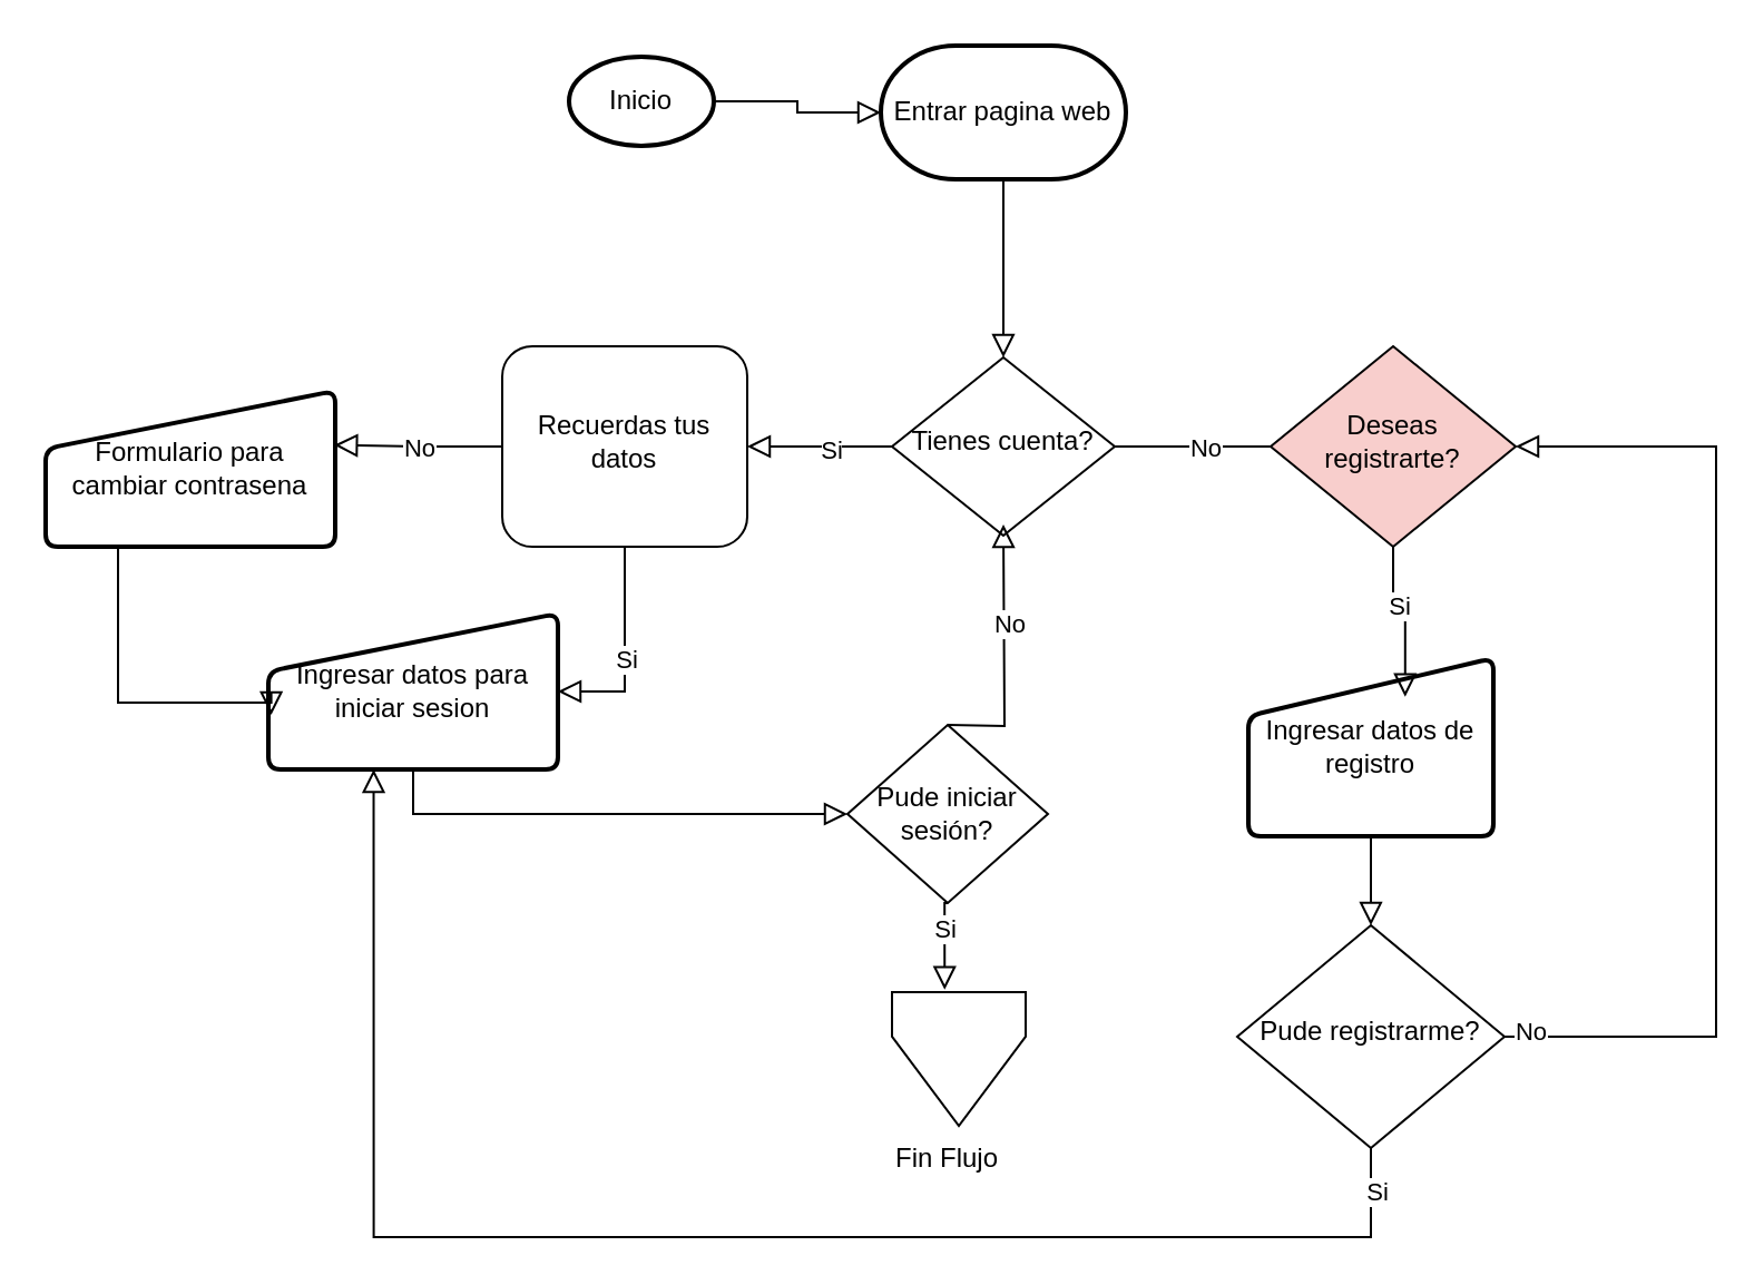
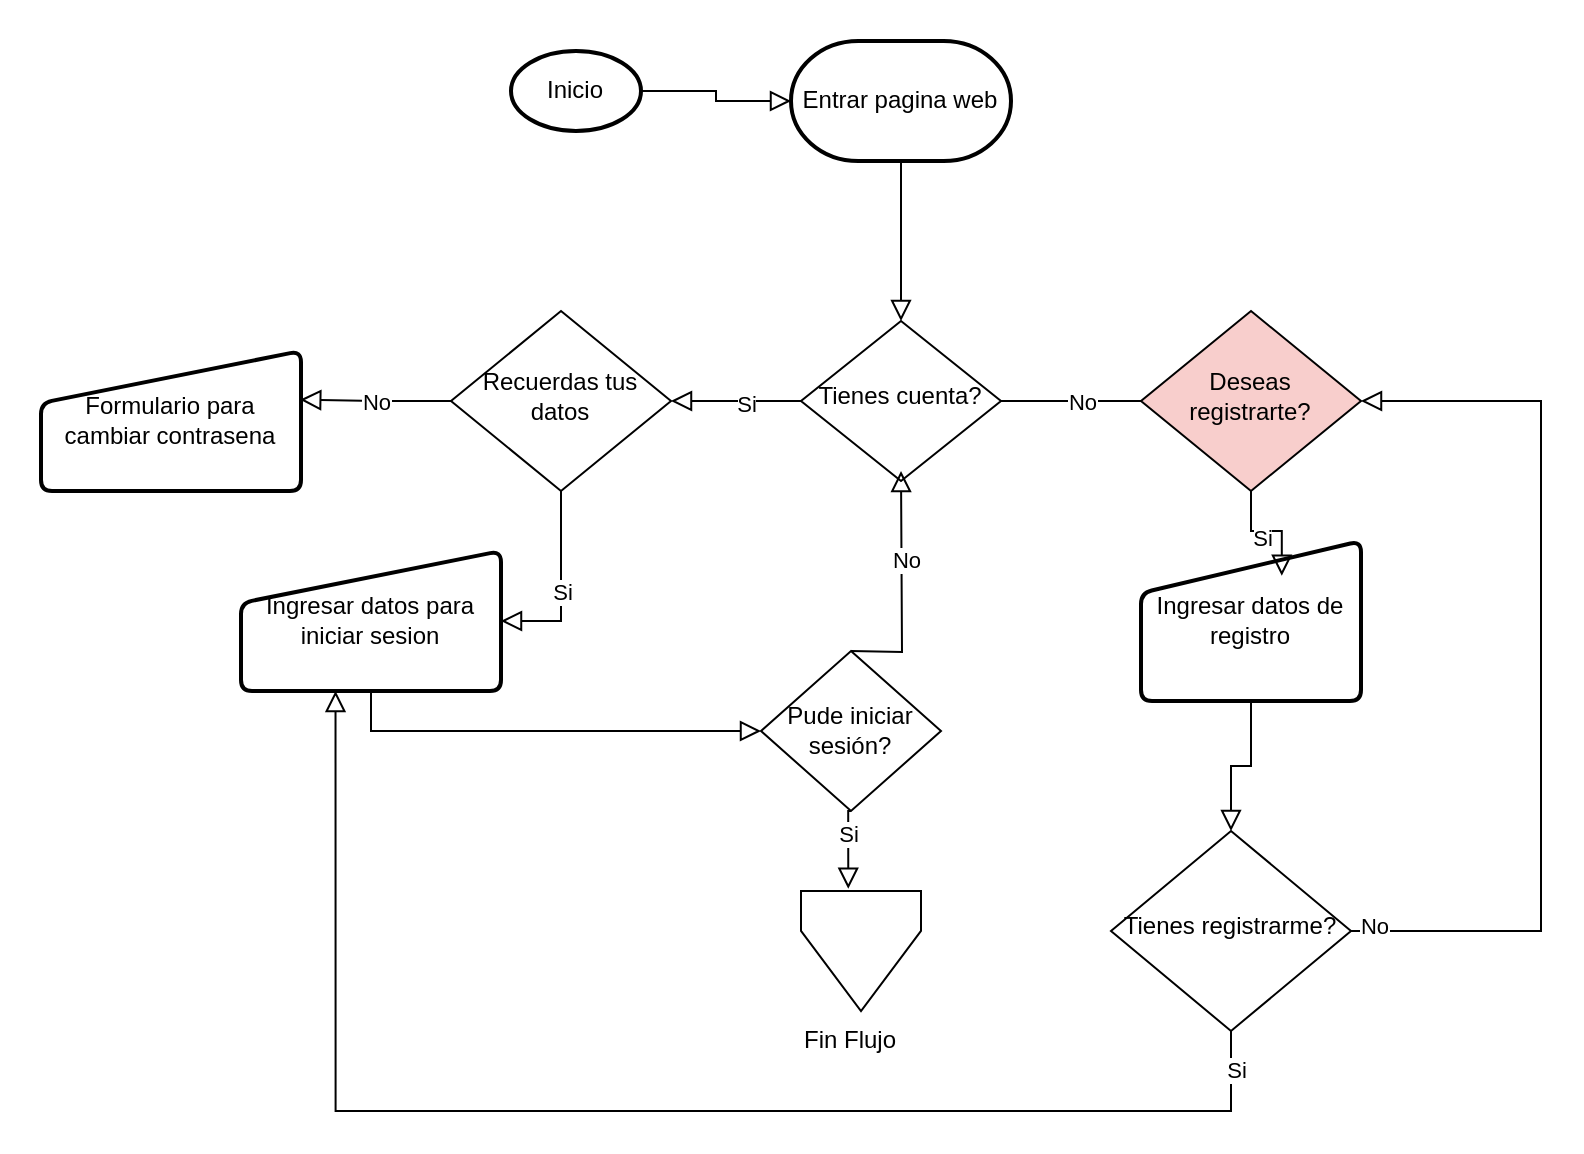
- <mxCell id="7" value="Recuerdas tus datos" style="whiteSpace=wrap;html=1;shadow=0;fontFamily=Helvetica;fontSize=12;align=center;strokeWidth=1;spacing=6;spacingTop=-4;rounded=1;" vertex="1" parent="1"><mxGeometry x="225" y="155" width="110" height="90" as="geometry" /></mxCell>
+ <mxCell id="7" value="Recuerdas tus datos" style="rhombus;whiteSpace=wrap;html=1;shadow=0;fontFamily=Helvetica;fontSize=12;align=center;strokeWidth=1;spacing=6;spacingTop=-4;" vertex="1" parent="1"><mxGeometry x="225" y="155" width="110" height="90" as="geometry" /></mxCell>
- <mxCell id="18" value="" style="rounded=0;html=1;jettySize=auto;orthogonalLoop=1;fontSize=11;endArrow=block;endFill=0;endSize=8;strokeWidth=1;shadow=0;labelBackgroundColor=none;edgeStyle=orthogonalEdgeStyle;exitX=0.25;exitY=1;exitDx=0;exitDy=0;entryX=0.01;entryY=0.65;entryDx=0;entryDy=0;entryPerimeter=0;" edge="1" parent="1" source="24" target="10"><mxGeometry relative="1" as="geometry"><mxPoint x="40" y="200" as="sourcePoint" /><mxPoint x="170" y="210" as="targetPoint" /><Array as="points"><mxPoint x="52" y="315" /><mxPoint x="121" y="315" /></Array></mxGeometry></mxCell>
- <mxCell id="19" value="Ingresar datos de registro" style="html=1;strokeWidth=2;shape=manualInput;whiteSpace=wrap;rounded=1;size=26;arcSize=11;" vertex="1" parent="1"><mxGeometry x="560" y="295" width="110" height="80" as="geometry" /></mxCell>
+ <mxCell id="19" value="Ingresar datos de registro" style="html=1;strokeWidth=2;shape=manualInput;whiteSpace=wrap;rounded=1;size=26;arcSize=11;" vertex="1" parent="1"><mxGeometry x="570" y="270" width="110" height="80" as="geometry" /></mxCell>
- <mxCell id="33" value="Pude registrarme?" style="rhombus;whiteSpace=wrap;html=1;shadow=0;fontFamily=Helvetica;fontSize=12;align=center;strokeWidth=1;spacing=6;spacingTop=-4;" vertex="1" parent="1"><mxGeometry x="555" y="415" width="120" height="100" as="geometry" /></mxCell>
+ <mxCell id="33" value="Tienes registrarme?" style="rhombus;whiteSpace=wrap;html=1;shadow=0;fontFamily=Helvetica;fontSize=12;align=center;strokeWidth=1;spacing=6;spacingTop=-4;" vertex="1" parent="1"><mxGeometry x="555" y="415" width="120" height="100" as="geometry" /></mxCell>
